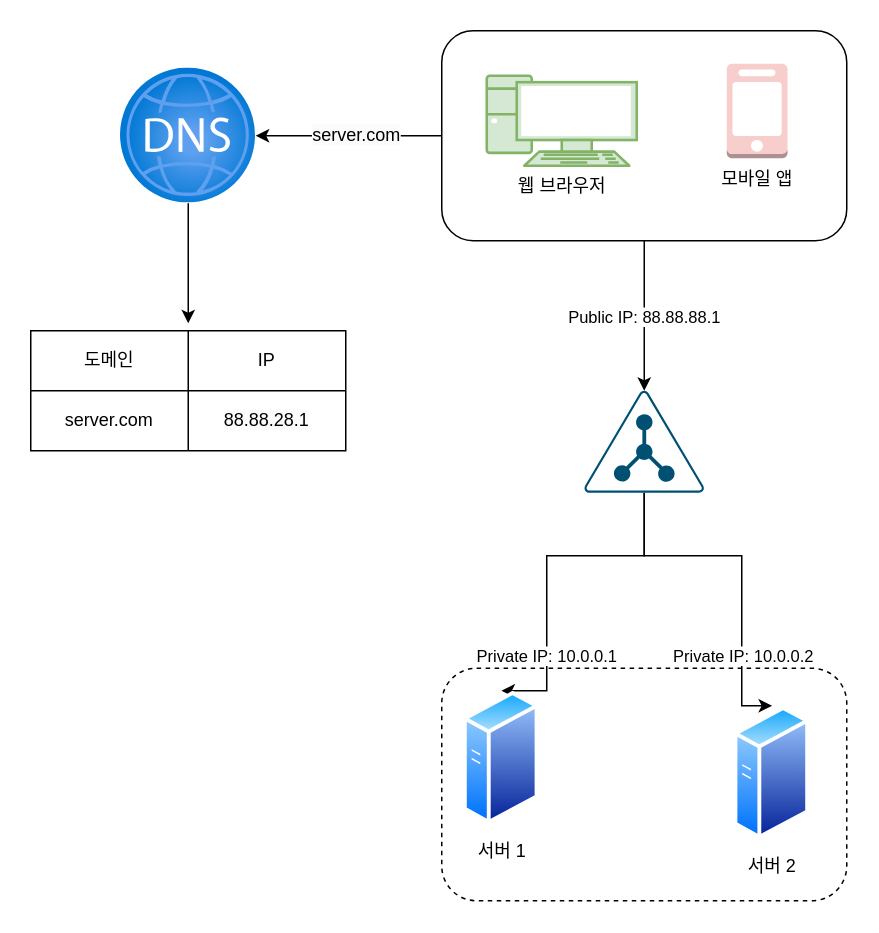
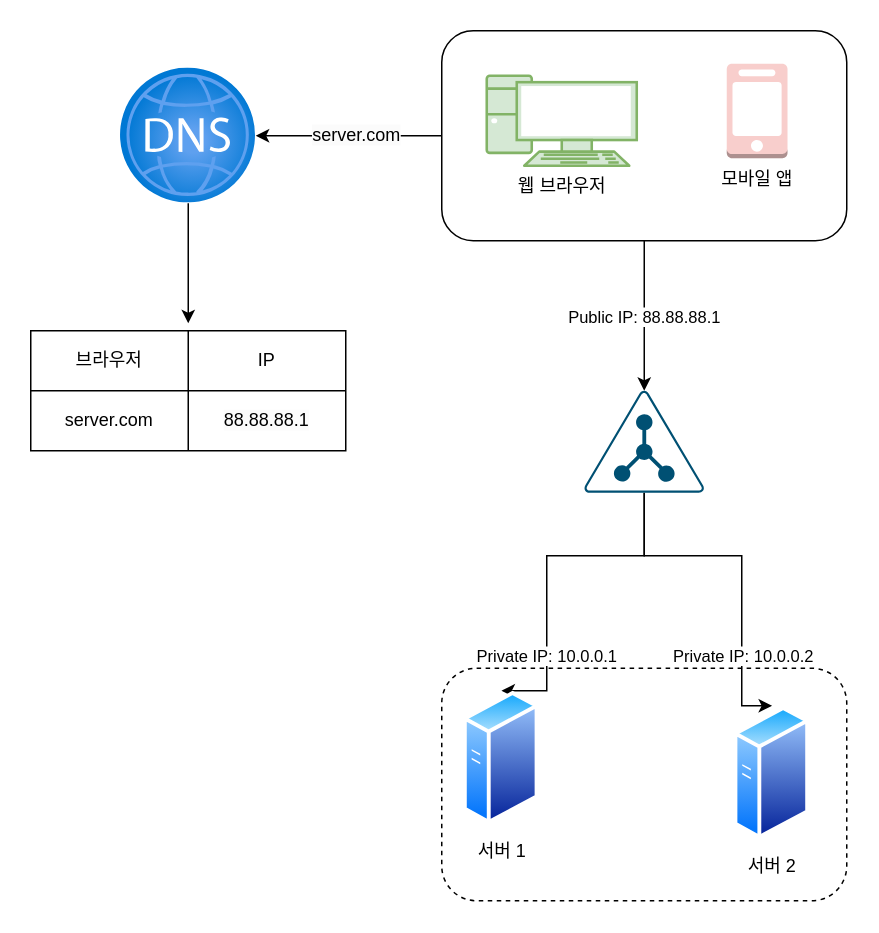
- <mxCell id="21" value="도메인" style="shape=partialRectangle;html=1;whiteSpace=wrap;connectable=0;strokeColor=inherit;overflow=hidden;fillColor=none;top=0;left=0;bottom=0;right=0;pointerEvents=1;" vertex="1" parent="20"><mxGeometry width="105" height="40" as="geometry"><mxRectangle width="105" height="40" as="alternateBounds" /></mxGeometry></mxCell>
+ <mxCell id="21" value="브라우저" style="shape=partialRectangle;html=1;whiteSpace=wrap;connectable=0;strokeColor=inherit;overflow=hidden;fillColor=none;top=0;left=0;bottom=0;right=0;pointerEvents=1;" vertex="1" parent="20"><mxGeometry width="105" height="40" as="geometry"><mxRectangle width="105" height="40" as="alternateBounds" /></mxGeometry></mxCell>
- <mxCell id="25" value="&lt;span style=&quot;color: rgb(0, 0, 0); font-family: Helvetica; font-size: 12px; font-style: normal; font-variant-ligatures: normal; font-variant-caps: normal; font-weight: 400; letter-spacing: normal; orphans: 2; text-align: center; text-indent: 0px; text-transform: none; widows: 2; word-spacing: 0px; -webkit-text-stroke-width: 0px; white-space: normal; background-color: rgb(251, 251, 251); text-decoration-thickness: initial; text-decoration-style: initial; text-decoration-color: initial; float: none; display: inline !important;&quot;&gt;88.88.28.1&lt;/span&gt;" style="shape=partialRectangle;html=1;whiteSpace=wrap;connectable=0;strokeColor=inherit;overflow=hidden;fillColor=none;top=0;left=0;bottom=0;right=0;pointerEvents=1;" vertex="1" parent="23"><mxGeometry x="105" width="105" height="40" as="geometry"><mxRectangle width="105" height="40" as="alternateBounds" /></mxGeometry></mxCell>
+ <mxCell id="25" value="&lt;span style=&quot;color: rgb(0, 0, 0); font-family: Helvetica; font-size: 12px; font-style: normal; font-variant-ligatures: normal; font-variant-caps: normal; font-weight: 400; letter-spacing: normal; orphans: 2; text-align: center; text-indent: 0px; text-transform: none; widows: 2; word-spacing: 0px; -webkit-text-stroke-width: 0px; white-space: normal; background-color: rgb(251, 251, 251); text-decoration-thickness: initial; text-decoration-style: initial; text-decoration-color: initial; float: none; display: inline !important;&quot;&gt;88.88.88.1&lt;/span&gt;" style="shape=partialRectangle;html=1;whiteSpace=wrap;connectable=0;strokeColor=inherit;overflow=hidden;fillColor=none;top=0;left=0;bottom=0;right=0;pointerEvents=1;" vertex="1" parent="23"><mxGeometry x="105" width="105" height="40" as="geometry"><mxRectangle width="105" height="40" as="alternateBounds" /></mxGeometry></mxCell>
